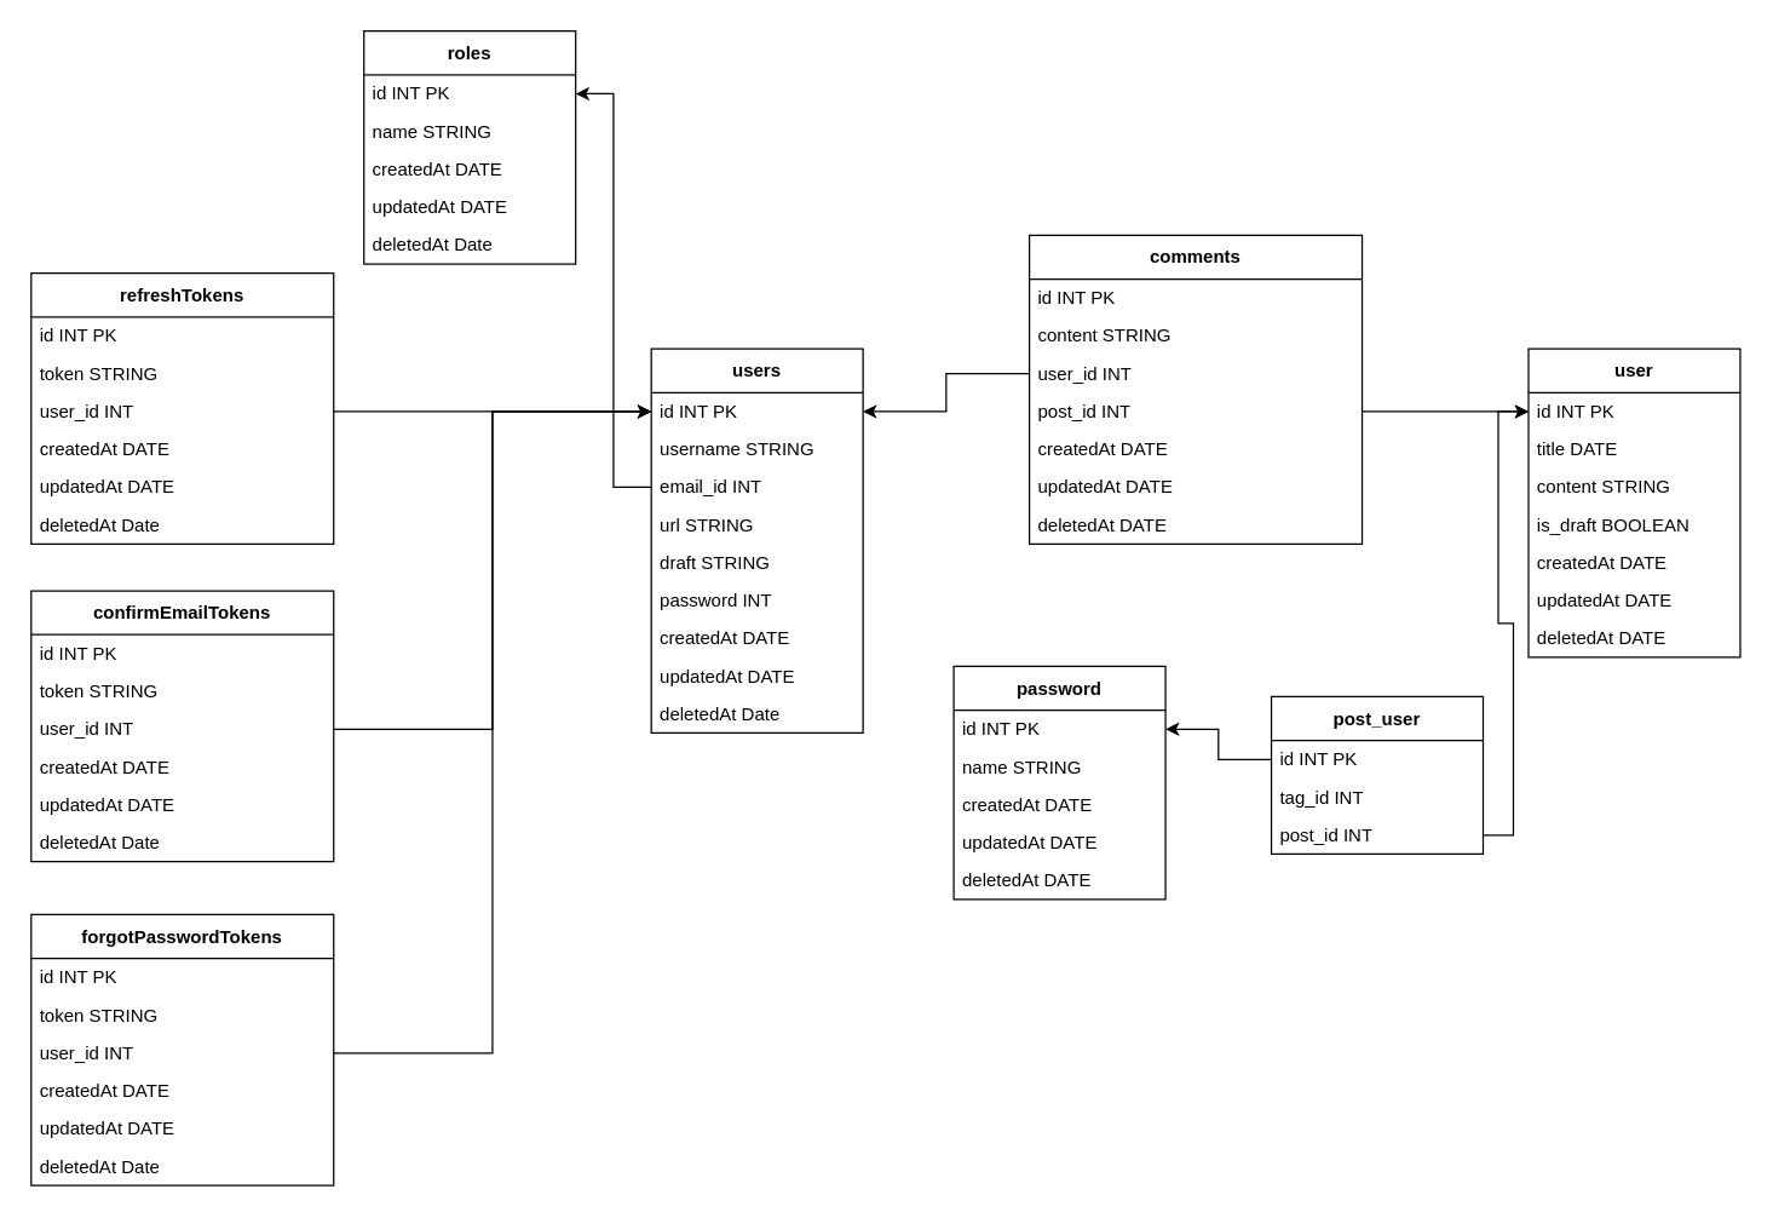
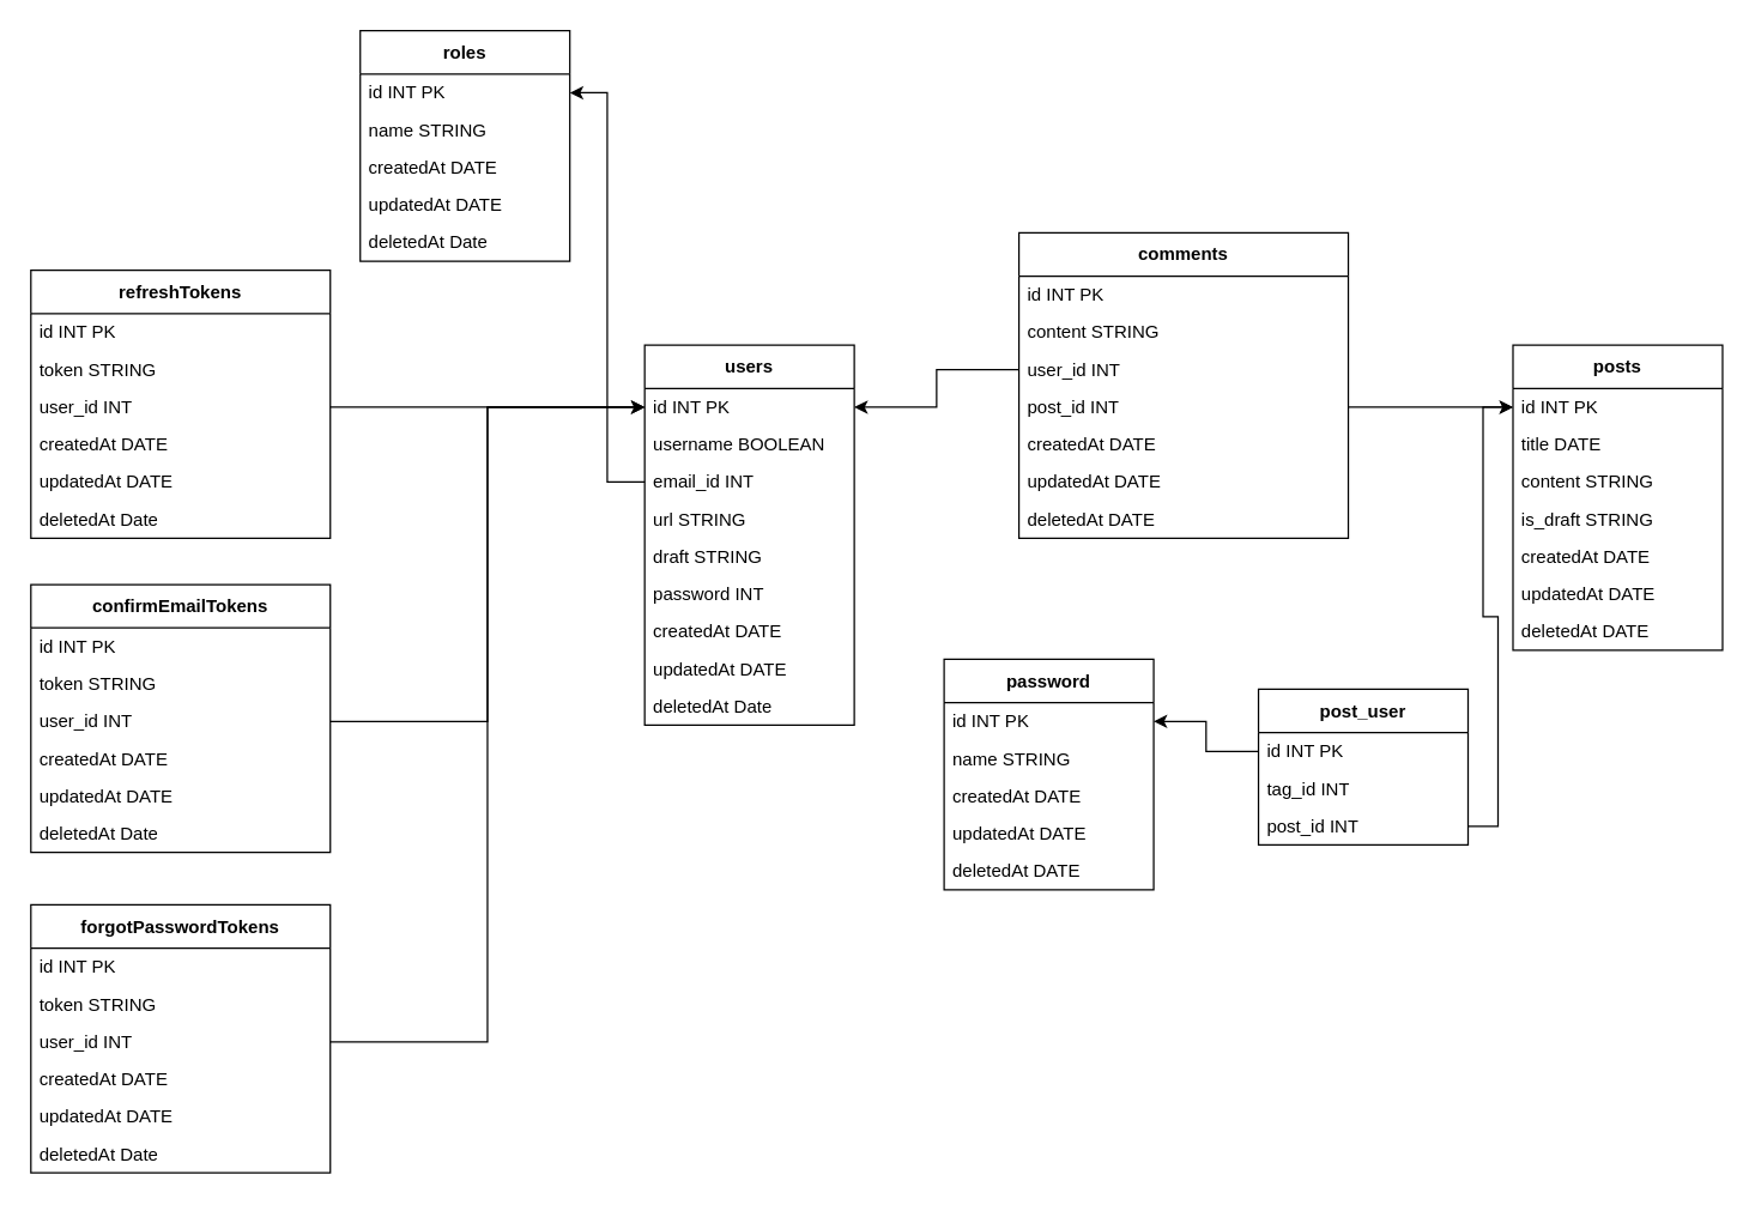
- <mxCell id="12" value="user" style="swimlane;fontStyle=1;align=center;verticalAlign=middle;childLayout=stackLayout;horizontal=1;startSize=29;horizontalStack=0;resizeParent=1;resizeParentMax=0;resizeLast=0;collapsible=0;marginBottom=0;html=1;whiteSpace=wrap;" vertex="1" parent="1"><mxGeometry x="1010" y="230" width="140" height="204" as="geometry" /></mxCell>
+ <mxCell id="12" value="posts" style="swimlane;fontStyle=1;align=center;verticalAlign=middle;childLayout=stackLayout;horizontal=1;startSize=29;horizontalStack=0;resizeParent=1;resizeParentMax=0;resizeLast=0;collapsible=0;marginBottom=0;html=1;whiteSpace=wrap;" vertex="1" parent="1"><mxGeometry x="1010" y="230" width="140" height="204" as="geometry" /></mxCell>
- <mxCell id="4" value="username STRING" style="text;html=1;strokeColor=none;fillColor=none;align=left;verticalAlign=middle;spacingLeft=4;spacingRight=4;overflow=hidden;rotatable=0;points=[[0,0.5],[1,0.5]];portConstraint=eastwest;whiteSpace=wrap;" vertex="1" parent="2"><mxGeometry y="54" width="140" height="25" as="geometry" /></mxCell>
+ <mxCell id="4" value="username BOOLEAN" style="text;html=1;strokeColor=none;fillColor=none;align=left;verticalAlign=middle;spacingLeft=4;spacingRight=4;overflow=hidden;rotatable=0;points=[[0,0.5],[1,0.5]];portConstraint=eastwest;whiteSpace=wrap;" vertex="1" parent="2"><mxGeometry y="54" width="140" height="25" as="geometry" /></mxCell>
- <mxCell id="16" value="is_draft BOOLEAN" style="text;html=1;strokeColor=none;fillColor=none;align=left;verticalAlign=middle;spacingLeft=4;spacingRight=4;overflow=hidden;rotatable=0;points=[[0,0.5],[1,0.5]];portConstraint=eastwest;whiteSpace=wrap;" vertex="1" parent="12"><mxGeometry y="104" width="140" height="25" as="geometry" /></mxCell>
+ <mxCell id="16" value="is_draft STRING" style="text;html=1;strokeColor=none;fillColor=none;align=left;verticalAlign=middle;spacingLeft=4;spacingRight=4;overflow=hidden;rotatable=0;points=[[0,0.5],[1,0.5]];portConstraint=eastwest;whiteSpace=wrap;" vertex="1" parent="12"><mxGeometry y="104" width="140" height="25" as="geometry" /></mxCell>
